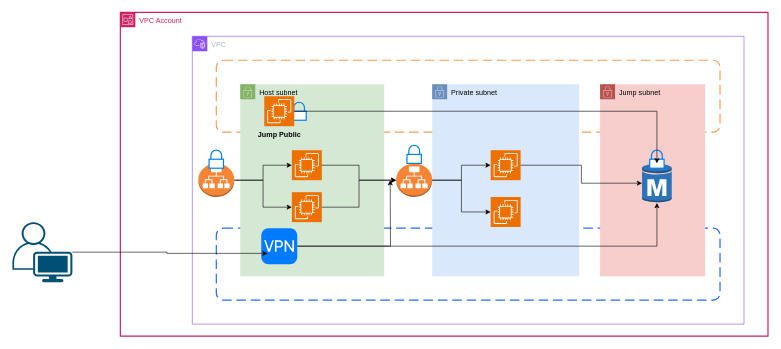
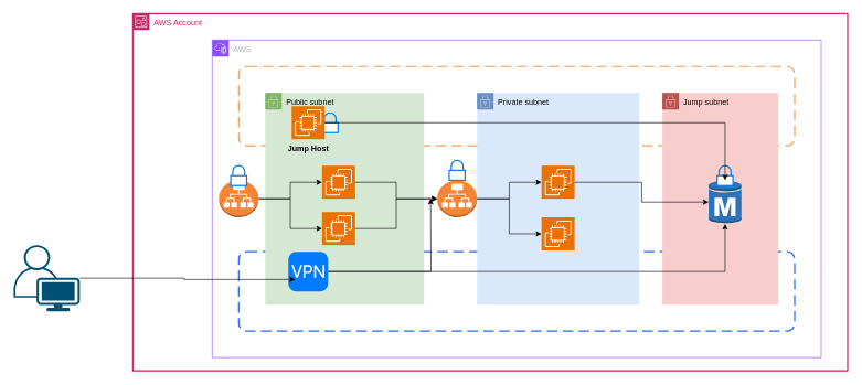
- <mxCell id="2" value="VPC Account" style="points=[[0,0],[0.25,0],[0.5,0],[0.75,0],[1,0],[1,0.25],[1,0.5],[1,0.75],[1,1],[0.75,1],[0.5,1],[0.25,1],[0,1],[0,0.75],[0,0.5],[0,0.25]];outlineConnect=0;gradientColor=none;html=1;whiteSpace=wrap;fontSize=12;fontStyle=0;container=1;pointerEvents=0;collapsible=0;recursiveResize=0;shape=mxgraph.aws4.group;grIcon=mxgraph.aws4.group_account;strokeColor=#CD2264;fillColor=none;verticalAlign=top;align=left;spacingLeft=30;fontColor=#CD2264;dashed=0;strokeWidth=2;" parent="1" vertex="1"><mxGeometry y="20" width="1080" height="540" as="geometry" x="200" /></mxCell>
+ <mxCell id="2" value="AWS Account" style="points=[[0,0],[0.25,0],[0.5,0],[0.75,0],[1,0],[1,0.25],[1,0.5],[1,0.75],[1,1],[0.75,1],[0.5,1],[0.25,1],[0,1],[0,0.75],[0,0.5],[0,0.25]];outlineConnect=0;gradientColor=none;html=1;whiteSpace=wrap;fontSize=12;fontStyle=0;container=1;pointerEvents=0;collapsible=0;recursiveResize=0;shape=mxgraph.aws4.group;grIcon=mxgraph.aws4.group_account;strokeColor=#CD2264;fillColor=none;verticalAlign=top;align=left;spacingLeft=30;fontColor=#CD2264;dashed=0;strokeWidth=2;" parent="1" vertex="1"><mxGeometry y="20" width="1080" height="540" as="geometry" x="200" /></mxCell>
- <mxCell id="3" value="VPC" style="points=[[0,0],[0.25,0],[0.5,0],[0.75,0],[1,0],[1,0.25],[1,0.5],[1,0.75],[1,1],[0.75,1],[0.5,1],[0.25,1],[0,1],[0,0.75],[0,0.5],[0,0.25]];outlineConnect=0;gradientColor=none;html=1;whiteSpace=wrap;fontSize=12;fontStyle=0;container=1;pointerEvents=0;collapsible=0;recursiveResize=0;shape=mxgraph.aws4.group;grIcon=mxgraph.aws4.group_vpc2;strokeColor=#8C4FFF;fillColor=none;verticalAlign=top;align=left;spacingLeft=30;fontColor=#AAB7B8;dashed=0;" parent="2" vertex="1"><mxGeometry x="120" y="40" width="920" height="480" as="geometry" /></mxCell>
+ <mxCell id="3" value="AWS" style="points=[[0,0],[0.25,0],[0.5,0],[0.75,0],[1,0],[1,0.25],[1,0.5],[1,0.75],[1,1],[0.75,1],[0.5,1],[0.25,1],[0,1],[0,0.75],[0,0.5],[0,0.25]];outlineConnect=0;gradientColor=none;html=1;whiteSpace=wrap;fontSize=12;fontStyle=0;container=1;pointerEvents=0;collapsible=0;recursiveResize=0;shape=mxgraph.aws4.group;grIcon=mxgraph.aws4.group_vpc2;strokeColor=#8C4FFF;fillColor=none;verticalAlign=top;align=left;spacingLeft=30;fontColor=#AAB7B8;dashed=0;" parent="2" vertex="1"><mxGeometry x="120" y="40" width="920" height="480" as="geometry" /></mxCell>
- <mxCell id="6" value="Host subnet" style="points=[[0,0],[0.25,0],[0.5,0],[0.75,0],[1,0],[1,0.25],[1,0.5],[1,0.75],[1,1],[0.75,1],[0.5,1],[0.25,1],[0,1],[0,0.75],[0,0.5],[0,0.25]];outlineConnect=0;html=1;whiteSpace=wrap;fontSize=12;fontStyle=0;container=1;pointerEvents=0;collapsible=0;recursiveResize=0;shape=mxgraph.aws4.group;grIcon=mxgraph.aws4.group_security_group;grStroke=0;strokeColor=#82b366;fillColor=#d5e8d4;verticalAlign=top;align=left;spacingLeft=30;dashed=0;" parent="3" vertex="1"><mxGeometry x="80" y="80" width="240" height="320" as="geometry" /></mxCell>
+ <mxCell id="6" value="Public subnet" style="points=[[0,0],[0.25,0],[0.5,0],[0.75,0],[1,0],[1,0.25],[1,0.5],[1,0.75],[1,1],[0.75,1],[0.5,1],[0.25,1],[0,1],[0,0.75],[0,0.5],[0,0.25]];outlineConnect=0;html=1;whiteSpace=wrap;fontSize=12;fontStyle=0;container=1;pointerEvents=0;collapsible=0;recursiveResize=0;shape=mxgraph.aws4.group;grIcon=mxgraph.aws4.group_security_group;grStroke=0;strokeColor=#82b366;fillColor=#d5e8d4;verticalAlign=top;align=left;spacingLeft=30;dashed=0;" parent="3" vertex="1"><mxGeometry x="80" y="80" width="240" height="320" as="geometry" /></mxCell>
- <mxCell id="7" value="&lt;b&gt;Jump Public&lt;/b&gt;" style="text;html=1;align=center;verticalAlign=middle;resizable=0;points=[];autosize=1;strokeColor=none;fillColor=none;" parent="6" vertex="1"><mxGeometry x="20" y="70" width="90" height="30" as="geometry" /></mxCell>
+ <mxCell id="7" value="&lt;b&gt;Jump Host&lt;/b&gt;" style="text;html=1;align=center;verticalAlign=middle;resizable=0;points=[];autosize=1;strokeColor=none;fillColor=none;" parent="6" vertex="1"><mxGeometry x="20" y="70" width="90" height="30" as="geometry" /></mxCell>
